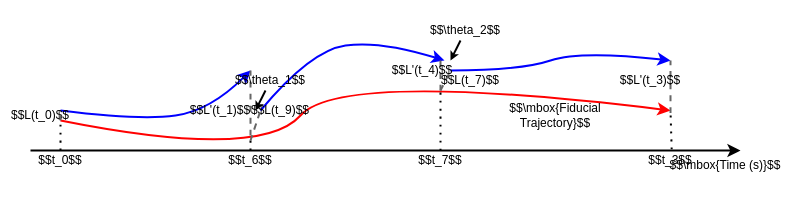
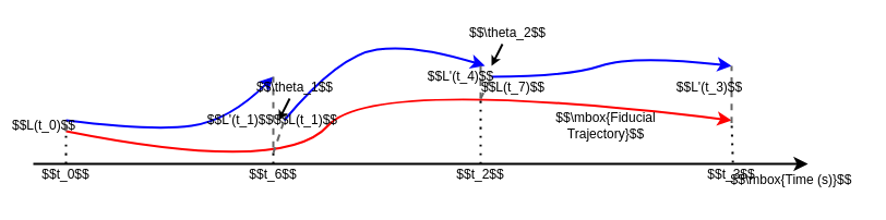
- <mxCell id="17" value="$$L(t_9)$$" style="text;html=1;strokeColor=none;fillColor=none;align=center;verticalAlign=middle;whiteSpace=wrap;rounded=0;" parent="1" vertex="1"><mxGeometry x="270" y="100" width="20" height="20" as="geometry" /></mxCell>
+ <mxCell id="17" value="$$L(t_1)$$" style="text;html=1;strokeColor=none;fillColor=none;align=center;verticalAlign=middle;whiteSpace=wrap;rounded=0;" parent="1" vertex="1"><mxGeometry x="270" y="100" width="20" height="20" as="geometry" /></mxCell>
- <mxCell id="25" value="$$t_7$$" style="text;html=1;strokeColor=none;fillColor=none;align=center;verticalAlign=middle;whiteSpace=wrap;rounded=0;" parent="1" vertex="1"><mxGeometry x="430" y="150" width="20" height="20" as="geometry" /></mxCell>
+ <mxCell id="25" value="$$t_2$$" style="text;html=1;strokeColor=none;fillColor=none;align=center;verticalAlign=middle;whiteSpace=wrap;rounded=0;" parent="1" vertex="1"><mxGeometry x="430" y="150" width="20" height="20" as="geometry" /></mxCell>
